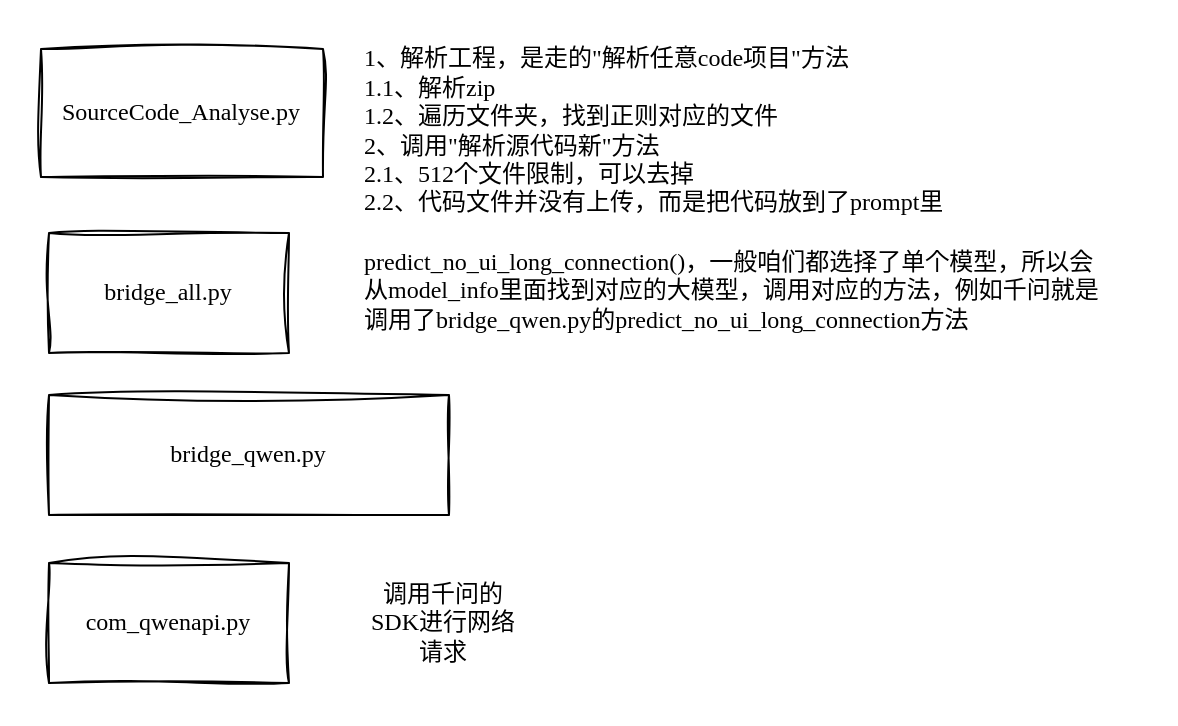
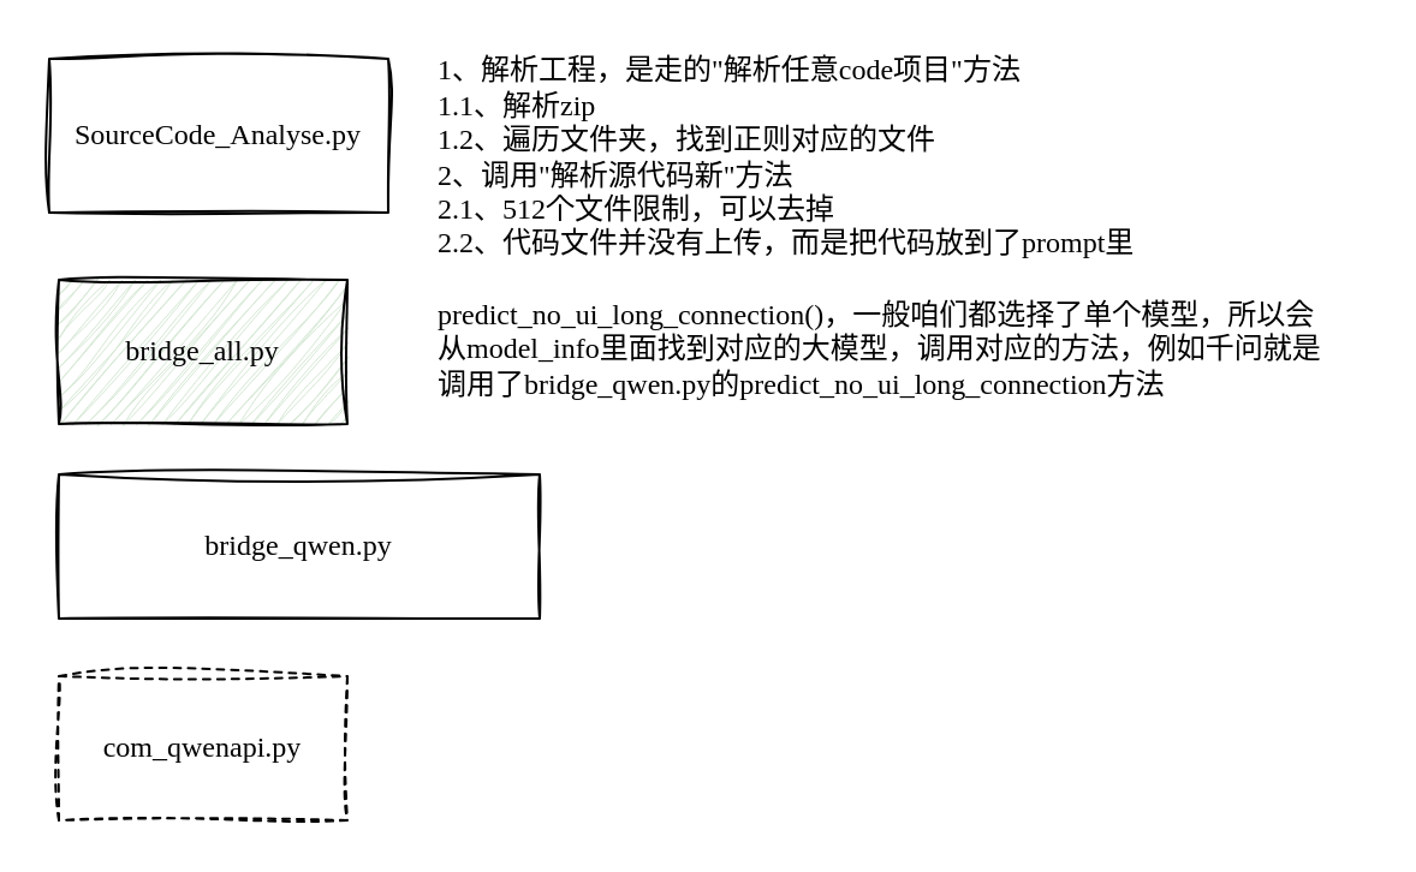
- <mxCell id="5" value="bridge_all.py" style="rounded=0;whiteSpace=wrap;html=1;sketch=1;curveFitting=1;jiggle=2;fontFamily=Comic Sans MS;" vertex="1" parent="1"><mxGeometry x="24" y="116" width="120" height="60" as="geometry" /></mxCell>
+ <mxCell id="5" value="bridge_all.py" style="rounded=0;whiteSpace=wrap;html=1;sketch=1;curveFitting=1;jiggle=2;fontFamily=Comic Sans MS;fillColor=#d5e8d4;" vertex="1" parent="1"><mxGeometry x="24" y="116" width="120" height="60" as="geometry" /></mxCell>
- <mxCell id="2" value="com_qwenapi.py" style="rounded=0;whiteSpace=wrap;html=1;sketch=1;curveFitting=1;jiggle=2;fontFamily=Comic Sans MS;" vertex="1" parent="1"><mxGeometry x="24" y="281" width="120" height="60" as="geometry" /></mxCell>
+ <mxCell id="2" value="com_qwenapi.py" style="rounded=0;whiteSpace=wrap;html=1;sketch=1;curveFitting=1;jiggle=2;fontFamily=Comic Sans MS;dashed=1;" vertex="1" parent="1"><mxGeometry x="24" y="281" width="120" height="60" as="geometry" /></mxCell>
- <mxCell id="3" value="调用千问的SDK进行网络请求" style="text;html=1;align=center;verticalAlign=middle;whiteSpace=wrap;rounded=0;fontFamily=Comic Sans MS;fontSize=12;fontColor=default;" vertex="1" parent="1"><mxGeometry x="180" y="289.5" width="83" height="43" as="geometry" /></mxCell>
